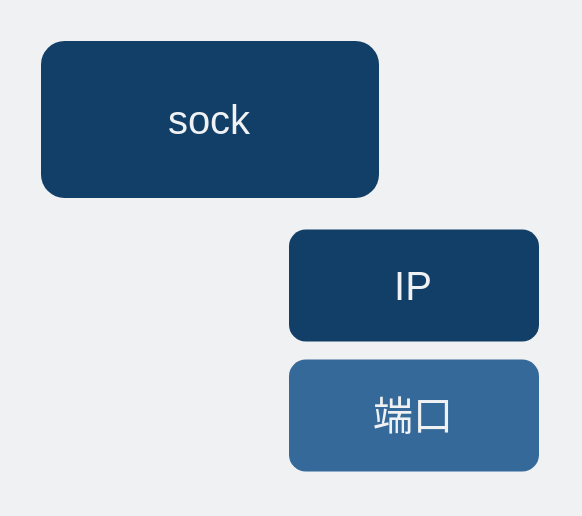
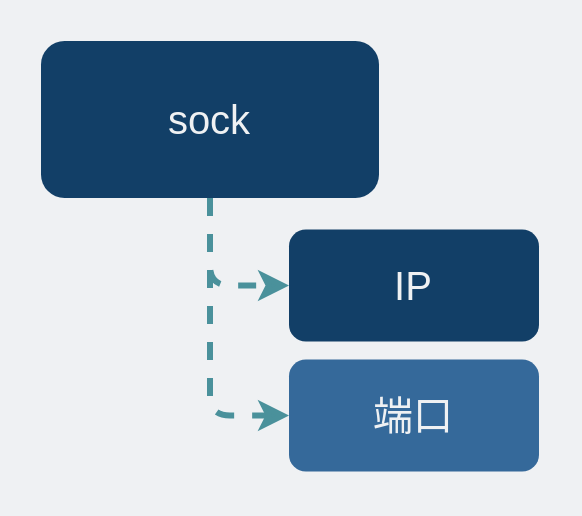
+ <mxCell id="2" style="edgeStyle=orthogonalEdgeStyle;rounded=1;orthogonalLoop=1;jettySize=auto;html=1;exitX=0.5;exitY=1;exitDx=0;exitDy=0;entryX=0;entryY=0.5;entryDx=0;entryDy=0;strokeColor=#4A919B;strokeWidth=3;dashed=1;" parent="1" source="4" target="5" edge="1"><mxGeometry relative="1" as="geometry" /></mxCell>
+ <mxCell id="3" style="edgeStyle=orthogonalEdgeStyle;rounded=1;orthogonalLoop=1;jettySize=auto;html=1;exitX=0.5;exitY=1;exitDx=0;exitDy=0;entryX=0;entryY=0.5;entryDx=0;entryDy=0;strokeColor=#4A919B;strokeWidth=3;dashed=1;" parent="1" source="4" target="6" edge="1"><mxGeometry relative="1" as="geometry" /></mxCell>
